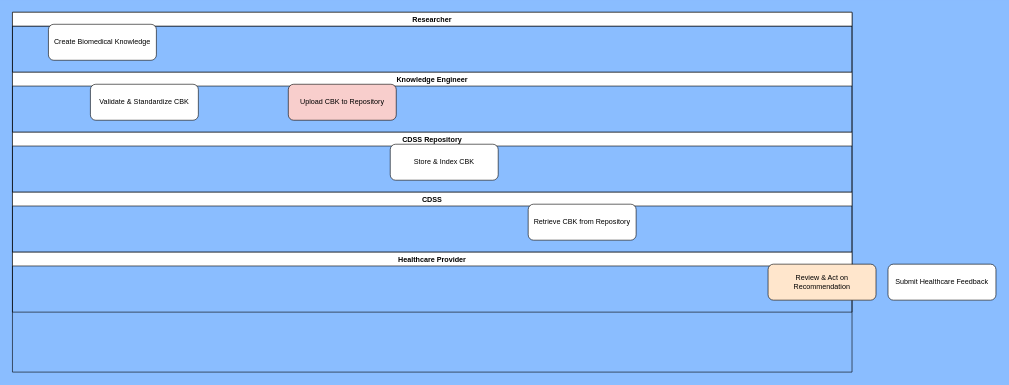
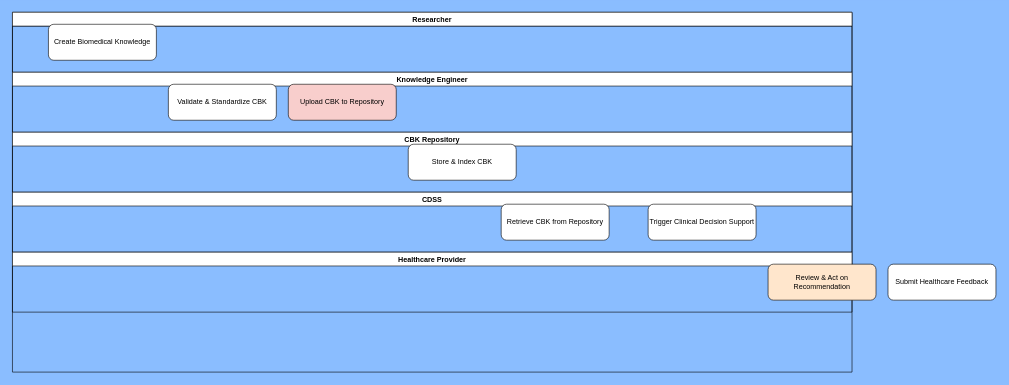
- <mxCell id="6" value="Validate &amp; Standardize CBK" style="rounded=1;whiteSpace=wrap;html=1;" parent="5" vertex="1"><mxGeometry x="130" y="20" width="180" height="60" as="geometry" /></mxCell>
+ <mxCell id="6" value="Validate &amp; Standardize CBK" style="rounded=1;whiteSpace=wrap;html=1;" parent="5" vertex="1"><mxGeometry x="260" y="20" width="180" height="60" as="geometry" /></mxCell>
- <mxCell id="8" value="CDSS Repository" style="swimlane;horizontal=1;" parent="2" vertex="1"><mxGeometry y="200" width="1400" height="100" as="geometry" /></mxCell>
+ <mxCell id="8" value="CBK Repository" style="swimlane;horizontal=1;" parent="2" vertex="1"><mxGeometry y="200" width="1400" height="100" as="geometry" /></mxCell>
- <mxCell id="9" value="Store &amp; Index CBK" style="rounded=1;whiteSpace=wrap;html=1;" parent="8" vertex="1"><mxGeometry x="630" y="20" width="180" height="60" as="geometry" /></mxCell>
+ <mxCell id="9" value="Store &amp; Index CBK" style="rounded=1;whiteSpace=wrap;html=1;" parent="8" vertex="1"><mxGeometry x="660" y="20" width="180" height="60" as="geometry" /></mxCell>
- <mxCell id="11" value="Retrieve CBK from Repository" style="rounded=1;whiteSpace=wrap;html=1;" parent="10" vertex="1"><mxGeometry x="860" y="20" width="180" height="60" as="geometry" /></mxCell>
+ <mxCell id="11" value="Retrieve CBK from Repository" style="rounded=1;whiteSpace=wrap;html=1;" parent="10" vertex="1"><mxGeometry x="815" y="20" width="180" height="60" as="geometry" /></mxCell>
+ <mxCell id="12" value="Trigger Clinical Decision Support" style="rounded=1;whiteSpace=wrap;html=1;" parent="10" vertex="1"><mxGeometry x="1060" y="20" width="180" height="60" as="geometry" /></mxCell>
